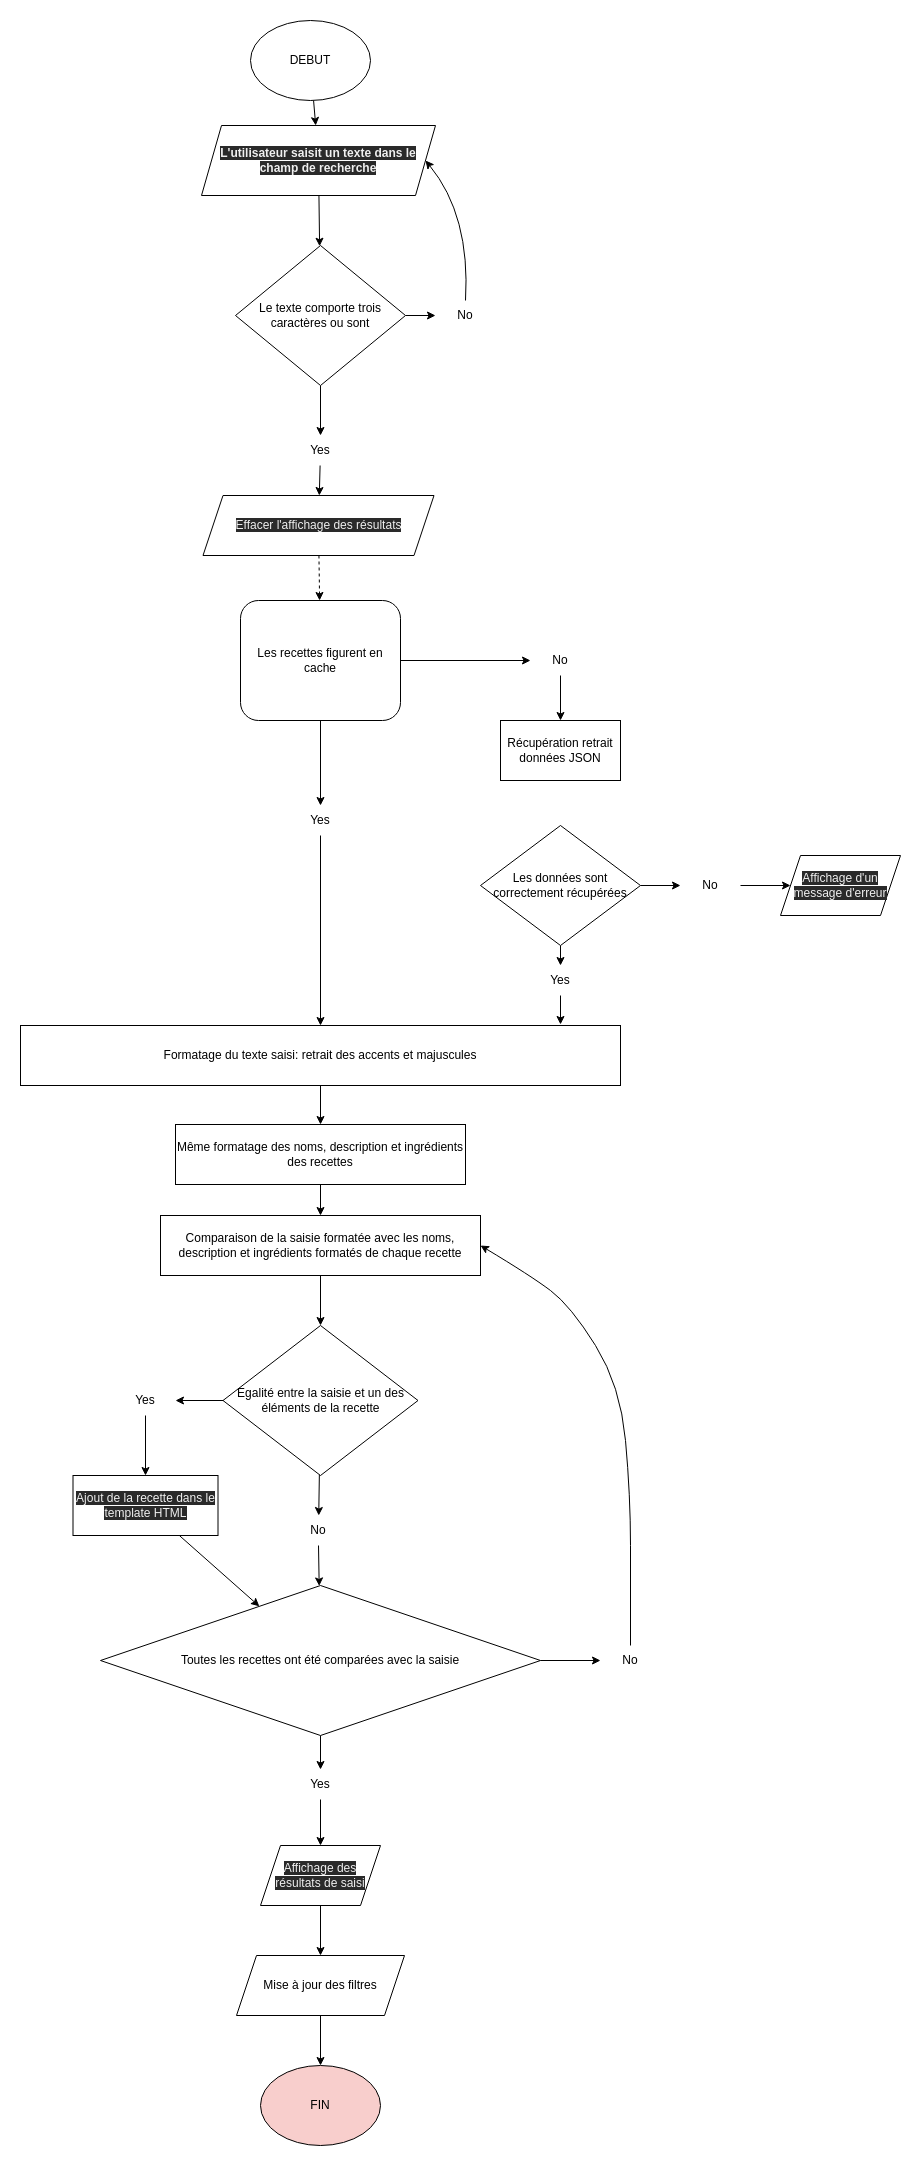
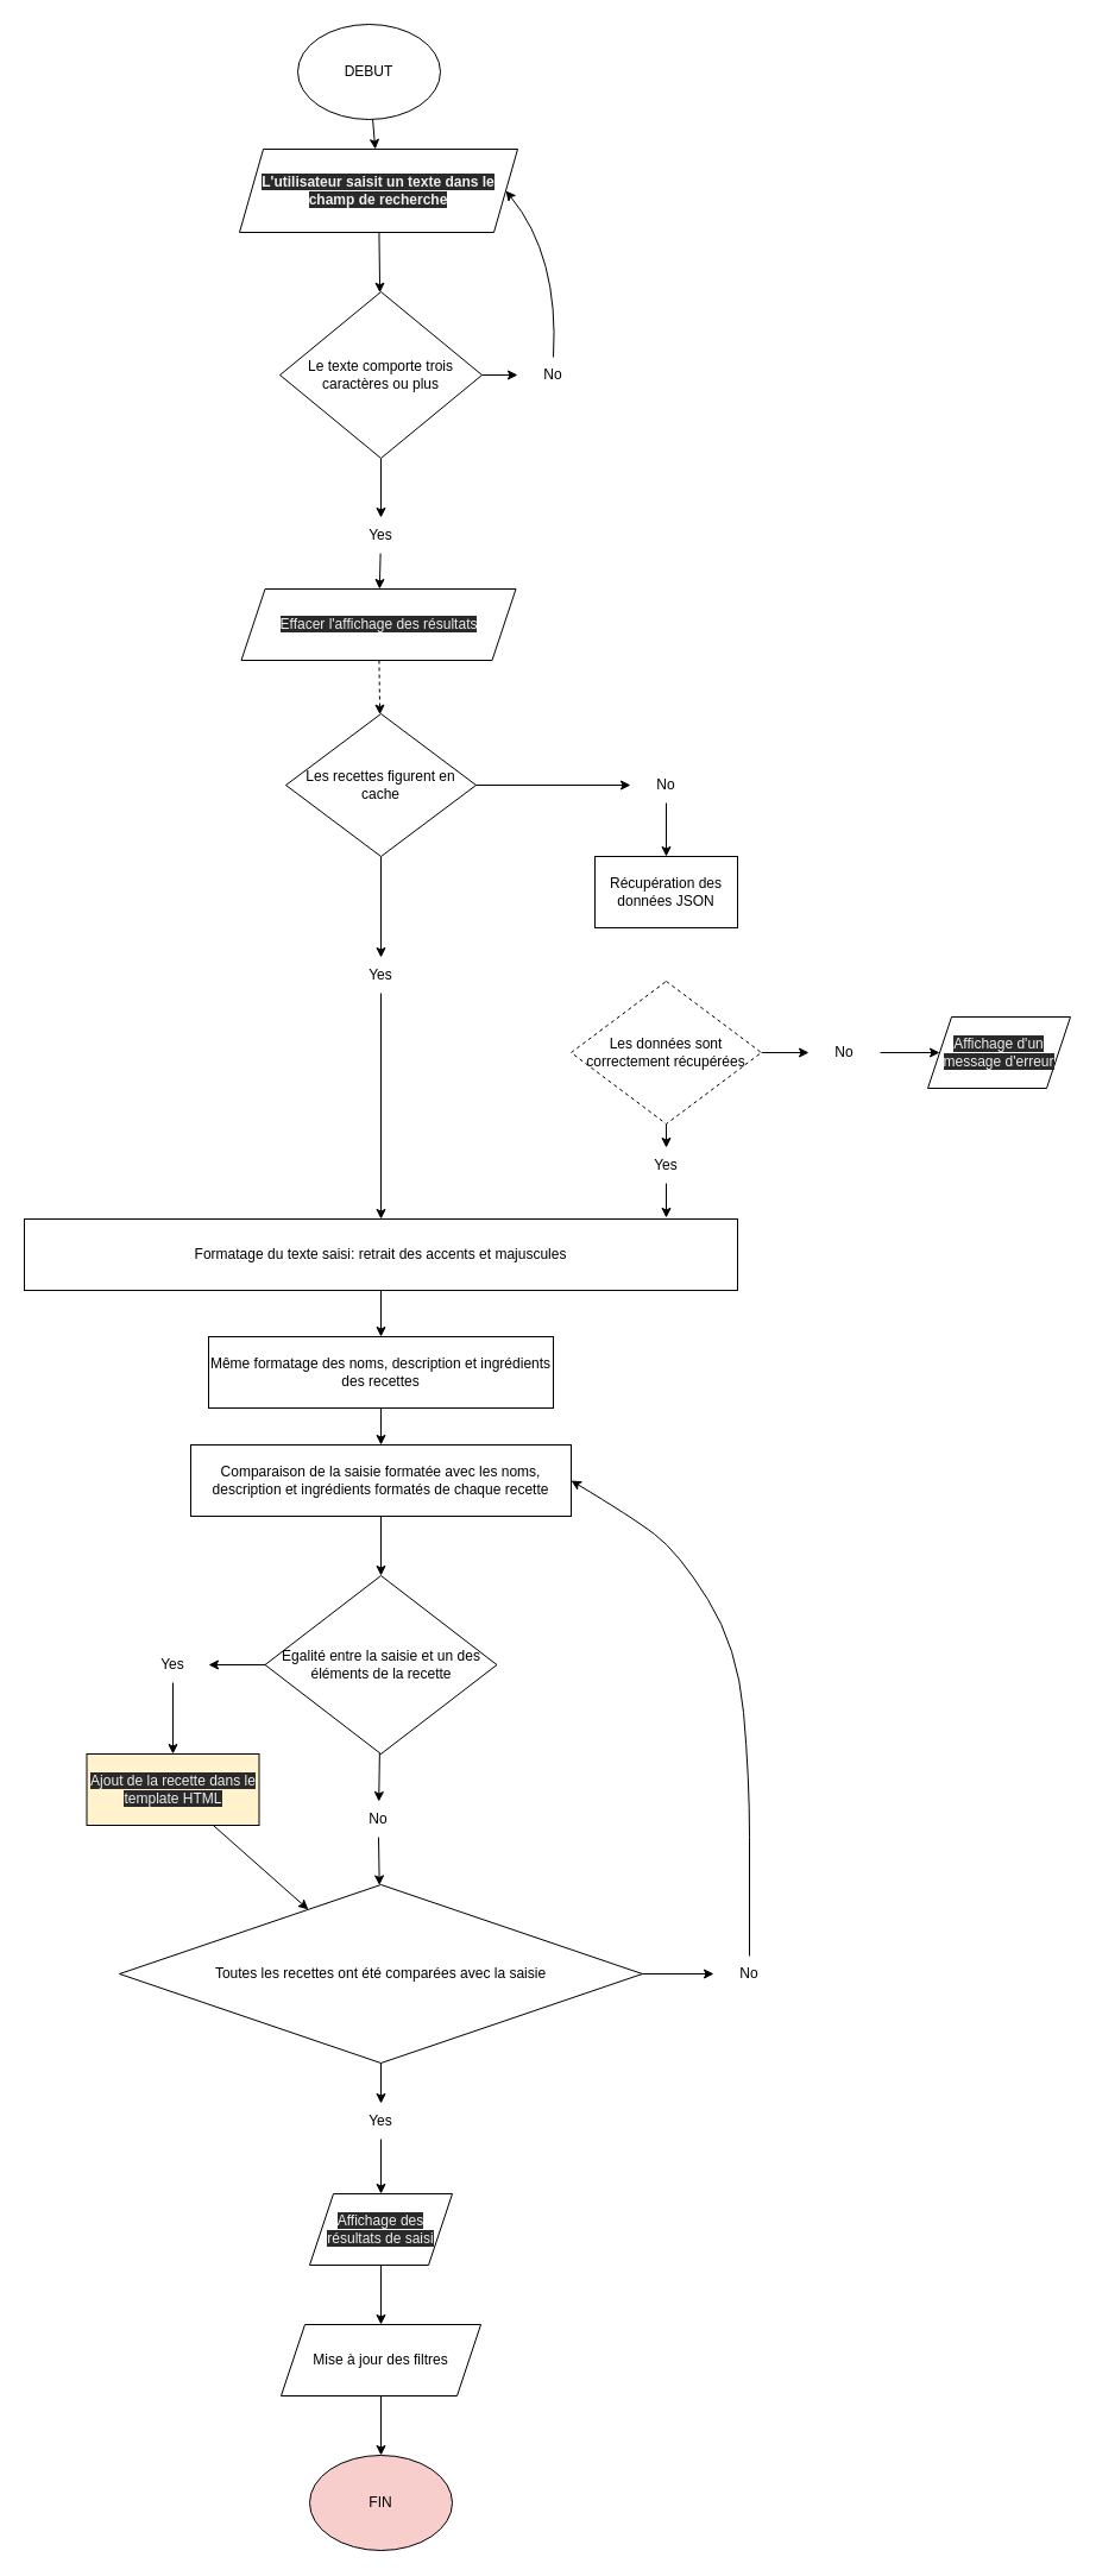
- <mxCell id="4" value="Le texte comporte trois caractères ou sont" style="rhombus;whiteSpace=wrap;html=1;" parent="1" vertex="1"><mxGeometry x="235" y="245" width="170" height="140" as="geometry" /></mxCell>
+ <mxCell id="4" value="Le texte comporte trois caractères ou plus" style="rhombus;whiteSpace=wrap;html=1;" parent="1" vertex="1"><mxGeometry x="235" y="245" width="170" height="140" as="geometry" /></mxCell>
- <mxCell id="11" value="Les recettes figurent en cache" style="whiteSpace=wrap;html=1;rounded=1;" parent="1" vertex="1"><mxGeometry x="240" y="600" width="160" height="120" as="geometry" /></mxCell>
+ <mxCell id="11" value="Les recettes figurent en cache" style="rhombus;whiteSpace=wrap;html=1;" parent="1" vertex="1"><mxGeometry x="240" y="600" width="160" height="120" as="geometry" /></mxCell>
- <mxCell id="40" value="&lt;span&gt;Récupération retrait données JSON&lt;/span&gt;" style="rounded=0;whiteSpace=wrap;html=1;" vertex="1" parent="1"><mxGeometry x="500" y="720" width="120" height="60" as="geometry" /></mxCell>
+ <mxCell id="40" value="&lt;span&gt;Récupération des données JSON&lt;/span&gt;" style="rounded=0;whiteSpace=wrap;html=1;" vertex="1" parent="1"><mxGeometry x="500" y="720" width="120" height="60" as="geometry" /></mxCell>
- <mxCell id="18" value="Les données sont correctement récupérées" style="rhombus;whiteSpace=wrap;html=1;" parent="1" vertex="1"><mxGeometry x="480" y="825" width="160" height="120" as="geometry" /></mxCell>
+ <mxCell id="18" value="Les données sont correctement récupérées" style="rhombus;whiteSpace=wrap;html=1;dashed=1;" parent="1" vertex="1"><mxGeometry x="480" y="825" width="160" height="120" as="geometry" /></mxCell>
- <mxCell id="57" value="&lt;span style=&quot;color: rgb(240 , 240 , 240) ; font-size: 12px ; font-style: normal ; font-weight: 400 ; letter-spacing: normal ; text-align: center ; text-indent: 0px ; text-transform: none ; word-spacing: 0px ; font-family: &amp;#34;helvetica&amp;#34; ; background-color: rgb(42 , 42 , 42) ; display: inline ; float: none&quot;&gt;Ajout de la recette dans le template HTML&lt;/span&gt;" style="rounded=0;whiteSpace=wrap;html=1;" vertex="1" parent="1"><mxGeometry x="72.5" y="1475" width="145" height="60" as="geometry" /></mxCell>
+ <mxCell id="57" value="&lt;span style=&quot;color: rgb(240 , 240 , 240) ; font-size: 12px ; font-style: normal ; font-weight: 400 ; letter-spacing: normal ; text-align: center ; text-indent: 0px ; text-transform: none ; word-spacing: 0px ; font-family: &amp;#34;helvetica&amp;#34; ; background-color: rgb(42 , 42 , 42) ; display: inline ; float: none&quot;&gt;Ajout de la recette dans le template HTML&lt;/span&gt;" style="rounded=0;whiteSpace=wrap;html=1;fillColor=#fff2cc;" vertex="1" parent="1"><mxGeometry x="72.5" y="1475" width="145" height="60" as="geometry" /></mxCell>
